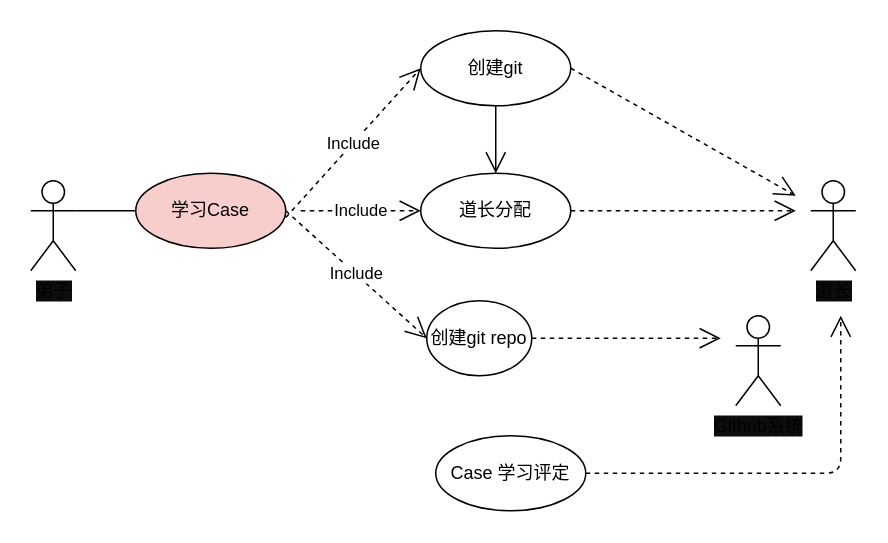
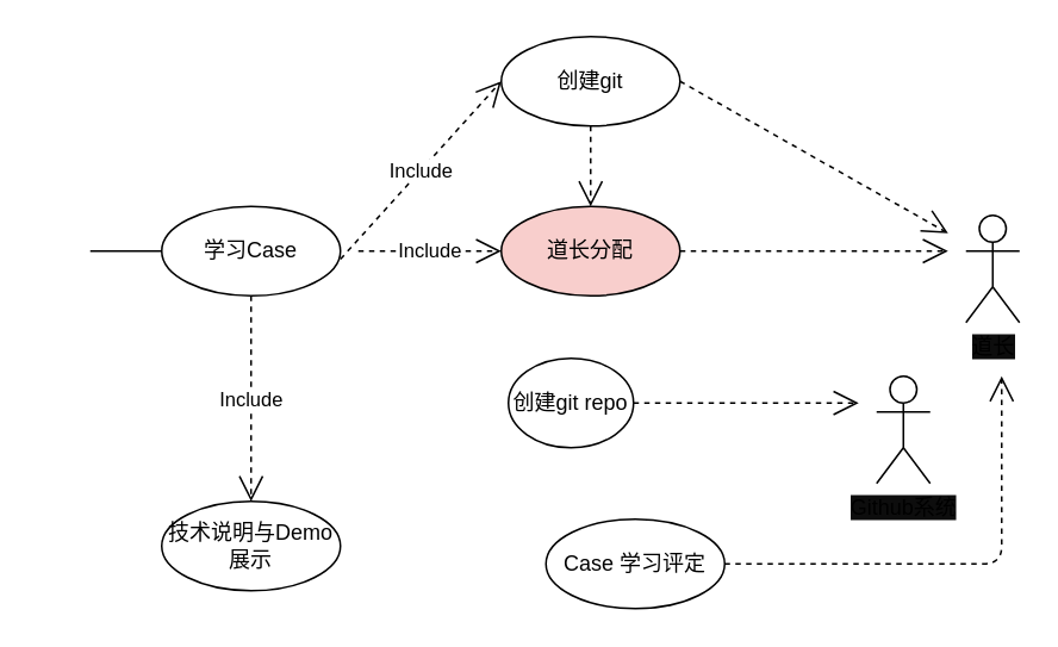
- <mxCell id="14" value="" style="endArrow=open;endSize=12;dashed=0;html=1;exitX=0.5;exitY=1;exitDx=0;exitDy=0;entryX=0.5;entryY=0;entryDx=0;entryDy=0;" edge="1" parent="1" source="4" target="5"><mxGeometry width="160" relative="1" as="geometry"><mxPoint x="390" y="75" as="sourcePoint" /><mxPoint x="500" y="140" as="targetPoint" /></mxGeometry></mxCell>
+ <mxCell id="14" value="" style="endArrow=open;endSize=12;dashed=1;html=1;exitX=0.5;exitY=1;exitDx=0;exitDy=0;entryX=0.5;entryY=0;entryDx=0;entryDy=0;" edge="1" parent="1" source="4" target="5"><mxGeometry width="160" relative="1" as="geometry"><mxPoint x="390" y="75" as="sourcePoint" /><mxPoint x="500" y="140" as="targetPoint" /></mxGeometry></mxCell>
- <mxCell id="3" value="学习Case" style="ellipse;whiteSpace=wrap;html=1;fillColor=#f8cecc;" vertex="1" parent="1"><mxGeometry x="90" y="115" width="100" height="50" as="geometry" /></mxCell>
+ <mxCell id="3" value="学习Case" style="ellipse;whiteSpace=wrap;html=1;" vertex="1" parent="1"><mxGeometry x="90" y="115" width="100" height="50" as="geometry" /></mxCell>
- <mxCell id="5" value="道长分配" style="ellipse;whiteSpace=wrap;html=1;" vertex="1" parent="1"><mxGeometry x="280" y="115" width="100" height="50" as="geometry" /></mxCell>
+ <mxCell id="5" value="道长分配" style="ellipse;whiteSpace=wrap;html=1;fillColor=#f8cecc;" vertex="1" parent="1"><mxGeometry x="280" y="115" width="100" height="50" as="geometry" /></mxCell>
- <mxCell id="2" value="&lt;span style=&quot;background-color: rgb(13 , 13 , 13)&quot;&gt;弟子&lt;/span&gt;" style="shape=umlActor;verticalLabelPosition=bottom;labelBackgroundColor=#ffffff;verticalAlign=top;html=1;" vertex="1" parent="1"><mxGeometry x="20" y="120" width="30" height="60" as="geometry" /></mxCell>
- <mxCell id="10" value="Include" style="endArrow=open;endSize=12;dashed=1;html=1;entryX=0;entryY=0.5;entryDx=0;entryDy=0;exitX=1;exitY=0.5;exitDx=0;exitDy=0;" edge="1" parent="1" source="3" target="6"><mxGeometry width="160" relative="1" as="geometry"><mxPoint x="200" y="154.5" as="sourcePoint" /><mxPoint x="290" y="75" as="targetPoint" /></mxGeometry></mxCell>
+ <mxCell id="16" value="Include" style="endArrow=open;endSize=12;dashed=1;html=1;entryX=0.5;entryY=0;entryDx=0;entryDy=0;exitX=0.5;exitY=1;exitDx=0;exitDy=0;" edge="1" parent="1" source="3" target="13"><mxGeometry width="160" relative="1" as="geometry"><mxPoint x="200" y="150" as="sourcePoint" /><mxPoint x="294" y="235" as="targetPoint" /></mxGeometry></mxCell>
+ <mxCell id="13" value="技术说明与Demo展示" style="ellipse;whiteSpace=wrap;html=1;" vertex="1" parent="1"><mxGeometry x="90" y="280" width="100" height="50" as="geometry" /></mxCell>
- <mxCell id="19" value="Case 学习评定" style="ellipse;whiteSpace=wrap;html=1;" vertex="1" parent="1"><mxGeometry x="290" y="290" width="100" height="50" as="geometry" /></mxCell>
+ <mxCell id="19" value="Case 学习评定" style="ellipse;whiteSpace=wrap;html=1;" vertex="1" parent="1"><mxGeometry x="305" y="290" width="100" height="50" as="geometry" /></mxCell>
